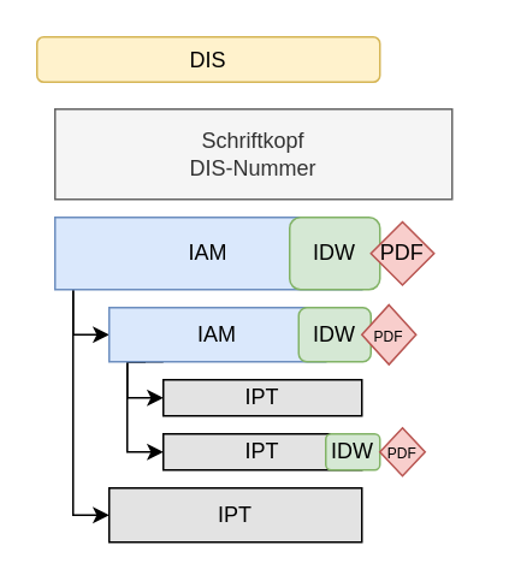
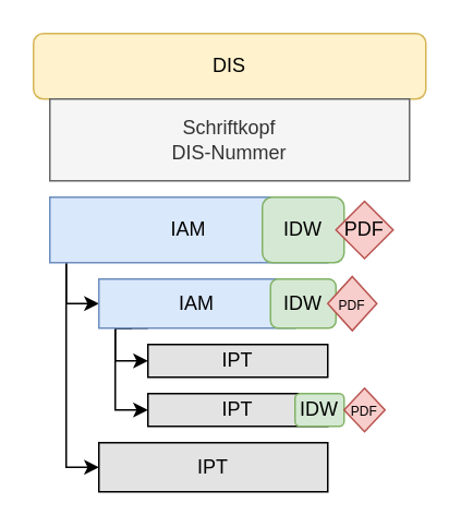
- <mxCell id="2" value="DIS" style="rounded=1;whiteSpace=wrap;html=1;fillColor=#fff2cc;strokeColor=#d6b656;" vertex="1" parent="1"><mxGeometry x="20" y="20" width="190" height="25" as="geometry" /></mxCell>
+ <mxCell id="2" value="DIS" style="rounded=1;whiteSpace=wrap;html=1;fillColor=#fff2cc;strokeColor=#d6b656;" vertex="1" parent="1"><mxGeometry x="20" y="20" width="240" height="40" as="geometry" /></mxCell>
